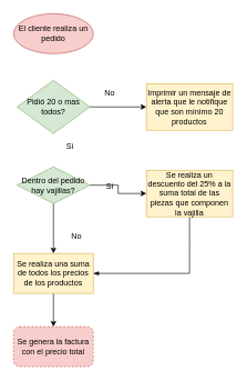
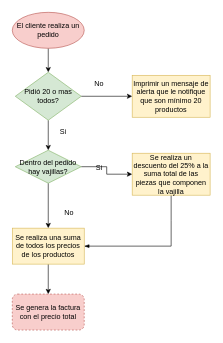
+ <mxCell id="2" style="edgeStyle=orthogonalEdgeStyle;rounded=0;orthogonalLoop=1;jettySize=auto;html=1;entryX=0.5;entryY=0;entryDx=0;entryDy=0;" edge="1" parent="1" source="3" target="6"><mxGeometry relative="1" as="geometry" /></mxCell>
+ <mxCell id="5" style="edgeStyle=orthogonalEdgeStyle;rounded=0;orthogonalLoop=1;jettySize=auto;html=1;entryX=0.5;entryY=0;entryDx=0;entryDy=0;" edge="1" parent="1" source="6" target="10"><mxGeometry relative="1" as="geometry" /></mxCell>
